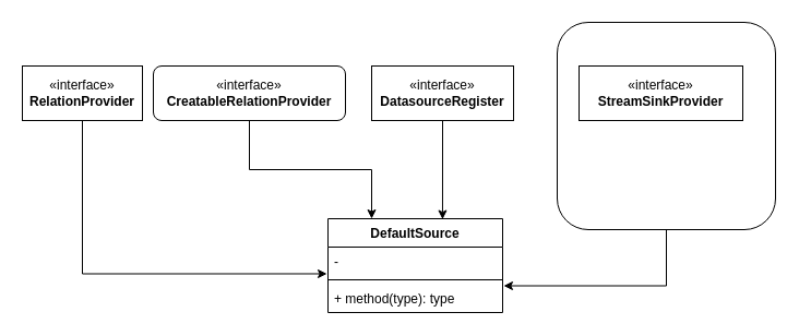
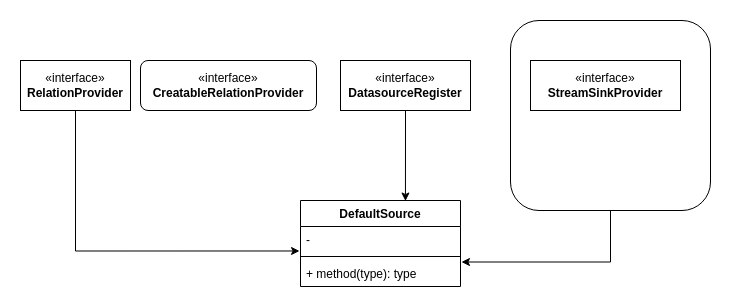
- <mxCell id="10" style="edgeStyle=orthogonalEdgeStyle;rounded=0;orthogonalLoop=1;jettySize=auto;html=1;exitX=0.5;exitY=1;exitDx=0;exitDy=0;entryX=0.25;entryY=0;entryDx=0;entryDy=0;" edge="1" parent="1" source="11" target="4"><mxGeometry relative="1" as="geometry" /></mxCell>
